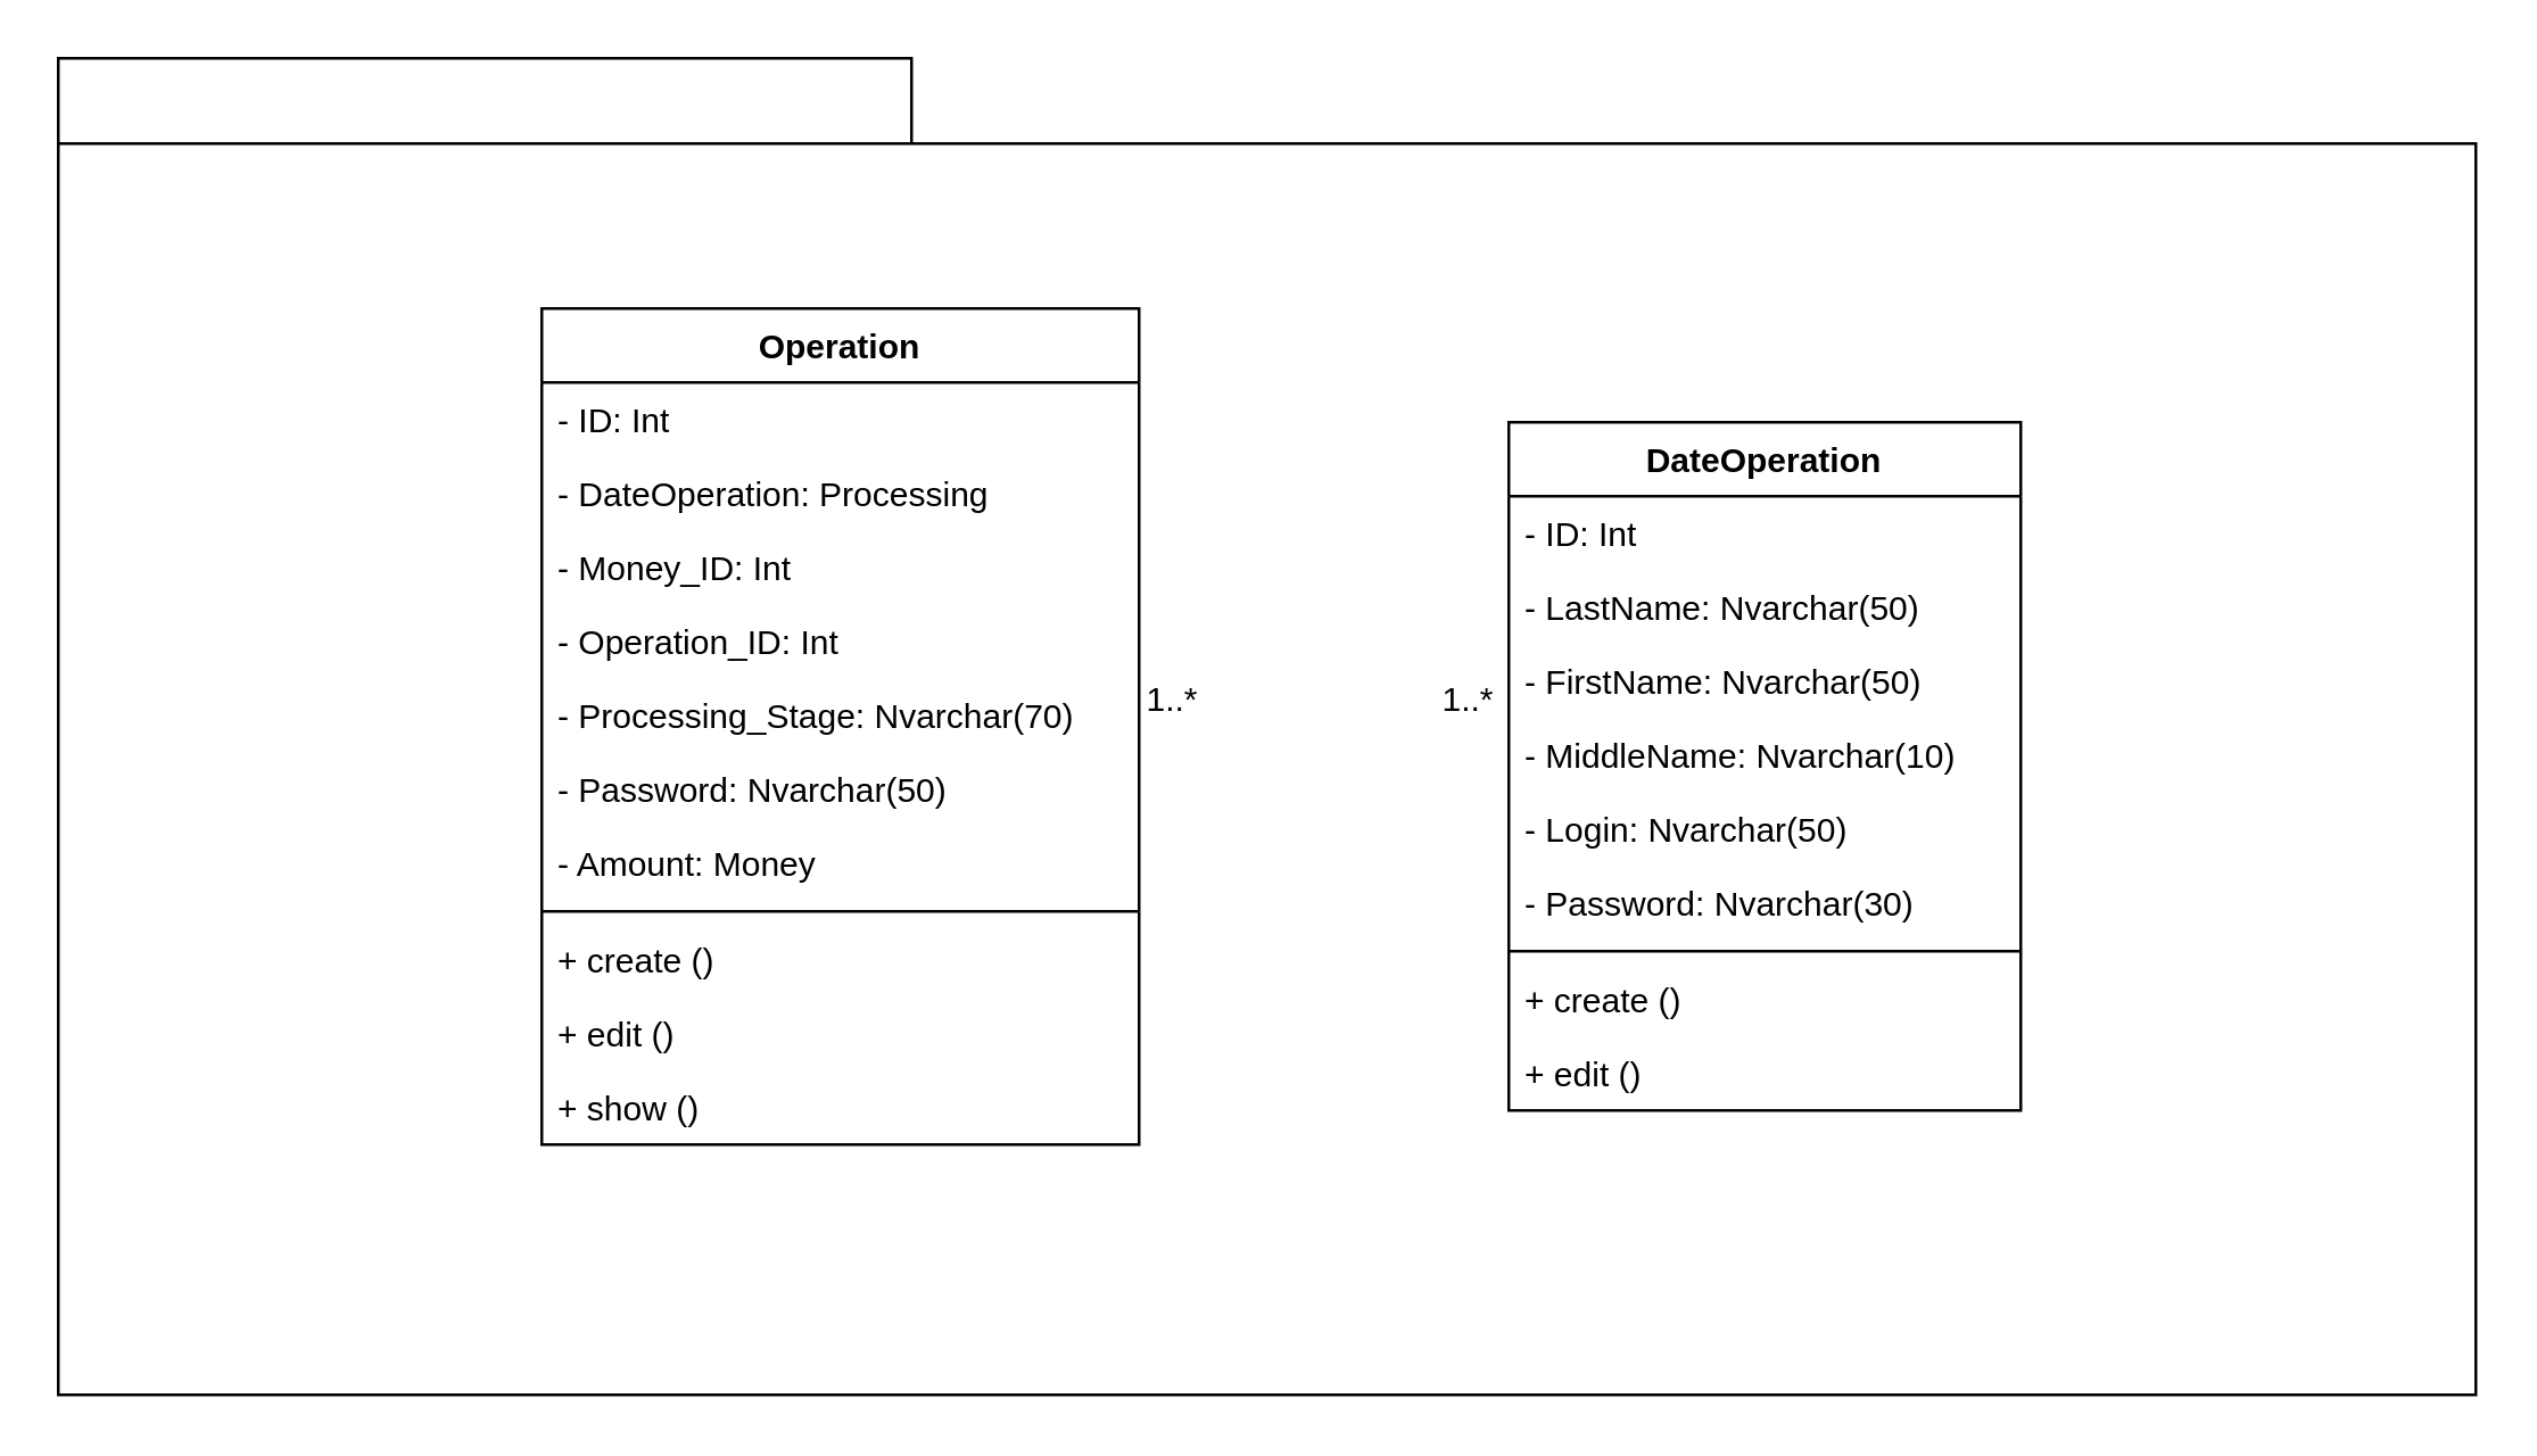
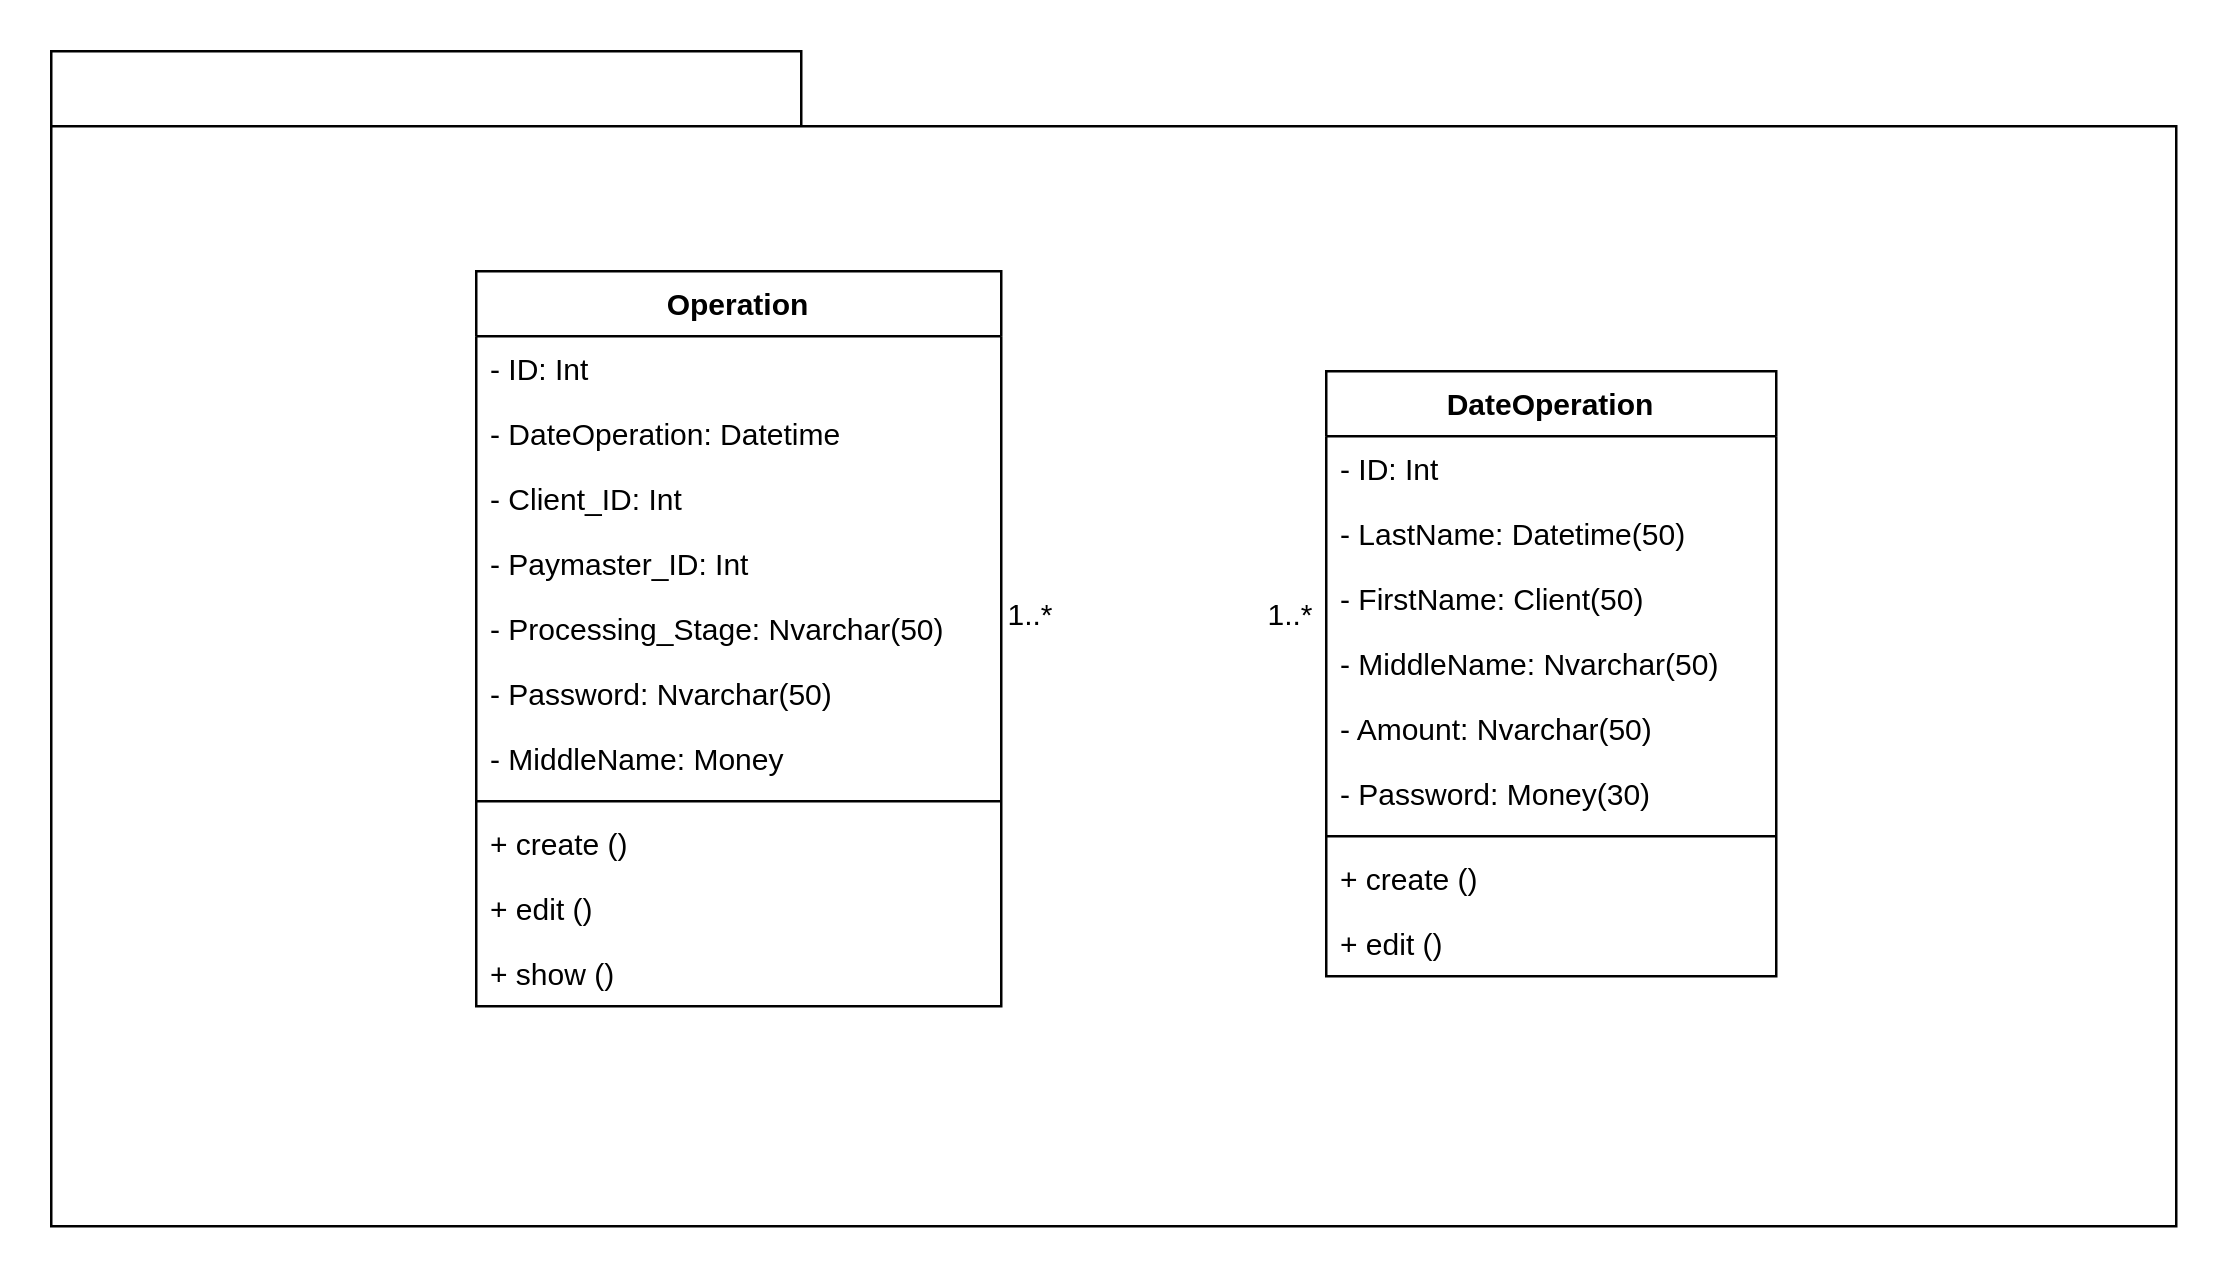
- <mxCell id="15" value="- DateOperation: Processing" style="text;strokeColor=none;fillColor=none;align=left;verticalAlign=top;spacingLeft=4;spacingRight=4;overflow=hidden;rotatable=0;points=[[0,0.5],[1,0.5]];portConstraint=eastwest;" parent="13" vertex="1"><mxGeometry y="52" width="210" height="26" as="geometry" /></mxCell>
+ <mxCell id="15" value="- DateOperation: Datetime" style="text;strokeColor=none;fillColor=none;align=left;verticalAlign=top;spacingLeft=4;spacingRight=4;overflow=hidden;rotatable=0;points=[[0,0.5],[1,0.5]];portConstraint=eastwest;" parent="13" vertex="1"><mxGeometry y="52" width="210" height="26" as="geometry" /></mxCell>
- <mxCell id="16" value="- Money_ID: Int" style="text;strokeColor=none;fillColor=none;align=left;verticalAlign=top;spacingLeft=4;spacingRight=4;overflow=hidden;rotatable=0;points=[[0,0.5],[1,0.5]];portConstraint=eastwest;" parent="13" vertex="1"><mxGeometry y="78" width="210" height="26" as="geometry" /></mxCell>
+ <mxCell id="16" value="- Client_ID: Int" style="text;strokeColor=none;fillColor=none;align=left;verticalAlign=top;spacingLeft=4;spacingRight=4;overflow=hidden;rotatable=0;points=[[0,0.5],[1,0.5]];portConstraint=eastwest;" parent="13" vertex="1"><mxGeometry y="78" width="210" height="26" as="geometry" /></mxCell>
- <mxCell id="5" value="- LastName: Nvarchar(50)" style="text;strokeColor=none;fillColor=none;align=left;verticalAlign=top;spacingLeft=4;spacingRight=4;overflow=hidden;rotatable=0;points=[[0,0.5],[1,0.5]];portConstraint=eastwest;" parent="3" vertex="1"><mxGeometry y="52" width="180" height="26" as="geometry" /></mxCell>
+ <mxCell id="5" value="- LastName: Datetime(50)" style="text;strokeColor=none;fillColor=none;align=left;verticalAlign=top;spacingLeft=4;spacingRight=4;overflow=hidden;rotatable=0;points=[[0,0.5],[1,0.5]];portConstraint=eastwest;" parent="3" vertex="1"><mxGeometry y="52" width="180" height="26" as="geometry" /></mxCell>
- <mxCell id="17" value="- Operation_ID: Int" style="text;strokeColor=none;fillColor=none;align=left;verticalAlign=top;spacingLeft=4;spacingRight=4;overflow=hidden;rotatable=0;points=[[0,0.5],[1,0.5]];portConstraint=eastwest;" parent="13" vertex="1"><mxGeometry y="104" width="210" height="26" as="geometry" /></mxCell>
+ <mxCell id="17" value="- Paymaster_ID: Int" style="text;strokeColor=none;fillColor=none;align=left;verticalAlign=top;spacingLeft=4;spacingRight=4;overflow=hidden;rotatable=0;points=[[0,0.5],[1,0.5]];portConstraint=eastwest;" parent="13" vertex="1"><mxGeometry y="104" width="210" height="26" as="geometry" /></mxCell>
- <mxCell id="6" value="- FirstName: Nvarchar(50)" style="text;strokeColor=none;fillColor=none;align=left;verticalAlign=top;spacingLeft=4;spacingRight=4;overflow=hidden;rotatable=0;points=[[0,0.5],[1,0.5]];portConstraint=eastwest;" parent="3" vertex="1"><mxGeometry y="78" width="180" height="26" as="geometry" /></mxCell>
+ <mxCell id="6" value="- FirstName: Client(50)" style="text;strokeColor=none;fillColor=none;align=left;verticalAlign=top;spacingLeft=4;spacingRight=4;overflow=hidden;rotatable=0;points=[[0,0.5],[1,0.5]];portConstraint=eastwest;" parent="3" vertex="1"><mxGeometry y="78" width="180" height="26" as="geometry" /></mxCell>
- <mxCell id="18" value="- Processing_Stage: Nvarchar(70)" style="text;strokeColor=none;fillColor=none;align=left;verticalAlign=top;spacingLeft=4;spacingRight=4;overflow=hidden;rotatable=0;points=[[0,0.5],[1,0.5]];portConstraint=eastwest;" parent="13" vertex="1"><mxGeometry y="130" width="210" height="26" as="geometry" /></mxCell>
+ <mxCell id="18" value="- Processing_Stage: Nvarchar(50)" style="text;strokeColor=none;fillColor=none;align=left;verticalAlign=top;spacingLeft=4;spacingRight=4;overflow=hidden;rotatable=0;points=[[0,0.5],[1,0.5]];portConstraint=eastwest;" parent="13" vertex="1"><mxGeometry y="130" width="210" height="26" as="geometry" /></mxCell>
- <mxCell id="7" value="- MiddleName: Nvarchar(10)" style="text;strokeColor=none;fillColor=none;align=left;verticalAlign=top;spacingLeft=4;spacingRight=4;overflow=hidden;rotatable=0;points=[[0,0.5],[1,0.5]];portConstraint=eastwest;" parent="3" vertex="1"><mxGeometry y="104" width="180" height="26" as="geometry" /></mxCell>
+ <mxCell id="7" value="- MiddleName: Nvarchar(50)" style="text;strokeColor=none;fillColor=none;align=left;verticalAlign=top;spacingLeft=4;spacingRight=4;overflow=hidden;rotatable=0;points=[[0,0.5],[1,0.5]];portConstraint=eastwest;" parent="3" vertex="1"><mxGeometry y="104" width="180" height="26" as="geometry" /></mxCell>
- <mxCell id="8" value="- Login: Nvarchar(50)" style="text;strokeColor=none;fillColor=none;align=left;verticalAlign=top;spacingLeft=4;spacingRight=4;overflow=hidden;rotatable=0;points=[[0,0.5],[1,0.5]];portConstraint=eastwest;" parent="3" vertex="1"><mxGeometry y="130" width="180" height="26" as="geometry" /></mxCell>
+ <mxCell id="8" value="- Amount: Nvarchar(50)" style="text;strokeColor=none;fillColor=none;align=left;verticalAlign=top;spacingLeft=4;spacingRight=4;overflow=hidden;rotatable=0;points=[[0,0.5],[1,0.5]];portConstraint=eastwest;" parent="3" vertex="1"><mxGeometry y="130" width="180" height="26" as="geometry" /></mxCell>
- <mxCell id="20" value="- Amount: Money" style="text;strokeColor=none;fillColor=none;align=left;verticalAlign=top;spacingLeft=4;spacingRight=4;overflow=hidden;rotatable=0;points=[[0,0.5],[1,0.5]];portConstraint=eastwest;" parent="13" vertex="1"><mxGeometry y="182" width="210" height="26" as="geometry" /></mxCell>
+ <mxCell id="20" value="- MiddleName: Money" style="text;strokeColor=none;fillColor=none;align=left;verticalAlign=top;spacingLeft=4;spacingRight=4;overflow=hidden;rotatable=0;points=[[0,0.5],[1,0.5]];portConstraint=eastwest;" parent="13" vertex="1"><mxGeometry y="182" width="210" height="26" as="geometry" /></mxCell>
- <mxCell id="9" value="- Password: Nvarchar(30)" style="text;strokeColor=none;fillColor=none;align=left;verticalAlign=top;spacingLeft=4;spacingRight=4;overflow=hidden;rotatable=0;points=[[0,0.5],[1,0.5]];portConstraint=eastwest;" parent="3" vertex="1"><mxGeometry y="156" width="180" height="26" as="geometry" /></mxCell>
+ <mxCell id="9" value="- Password: Money(30)" style="text;strokeColor=none;fillColor=none;align=left;verticalAlign=top;spacingLeft=4;spacingRight=4;overflow=hidden;rotatable=0;points=[[0,0.5],[1,0.5]];portConstraint=eastwest;" parent="3" vertex="1"><mxGeometry y="156" width="180" height="26" as="geometry" /></mxCell>
